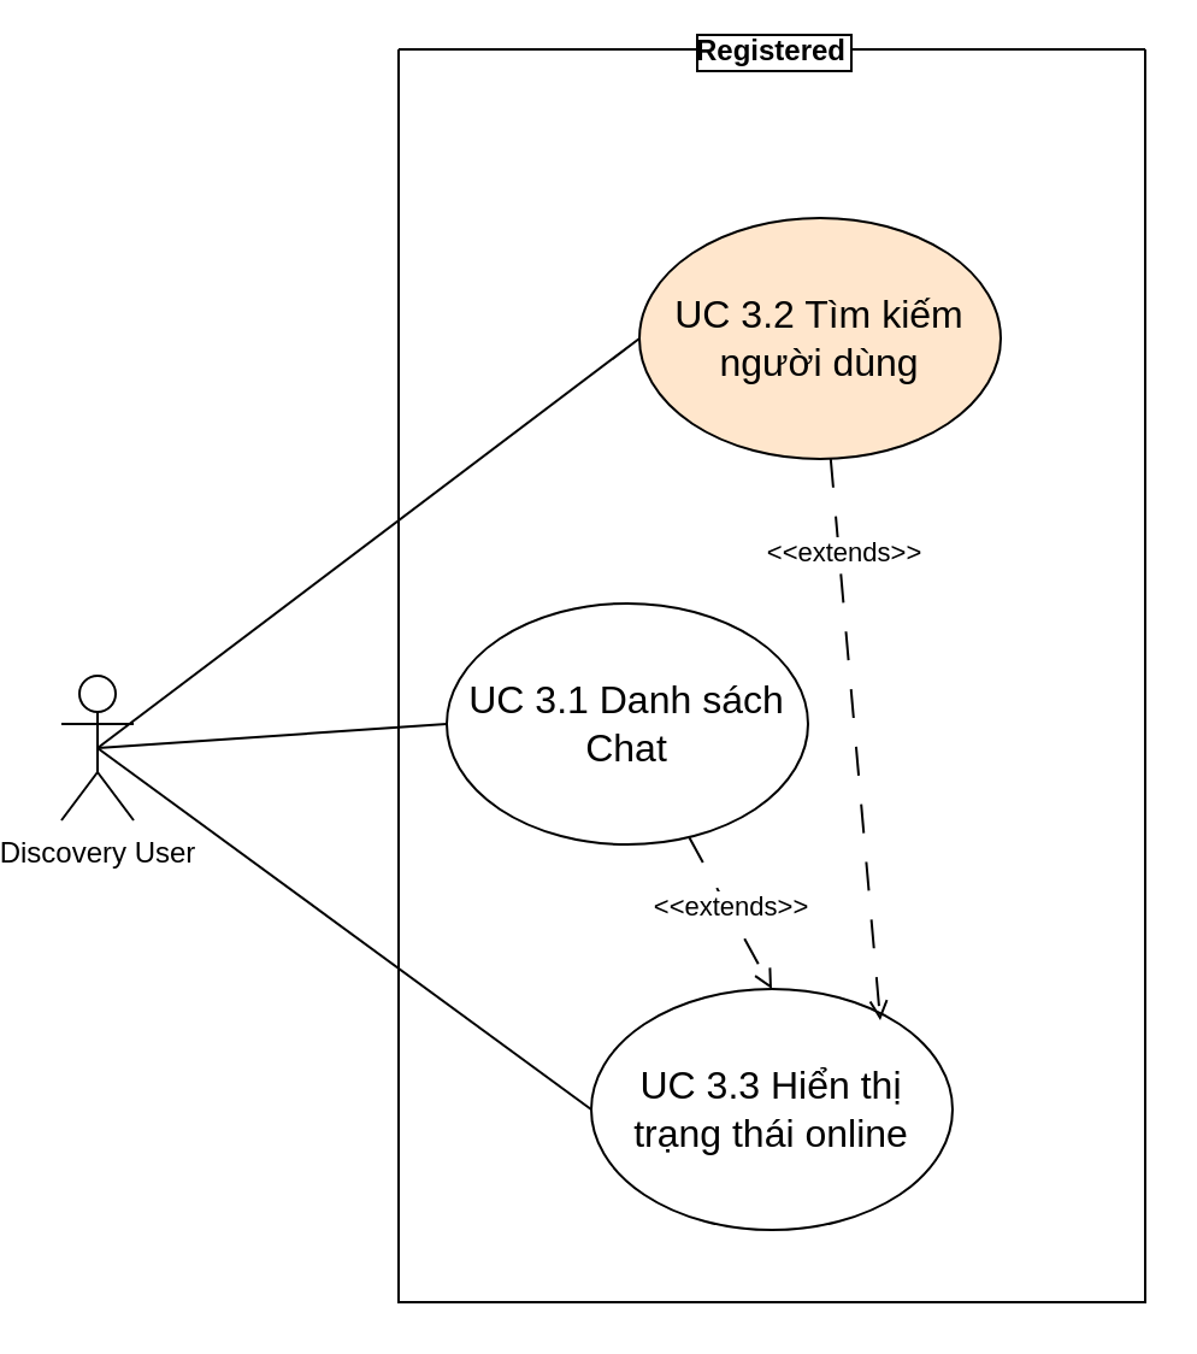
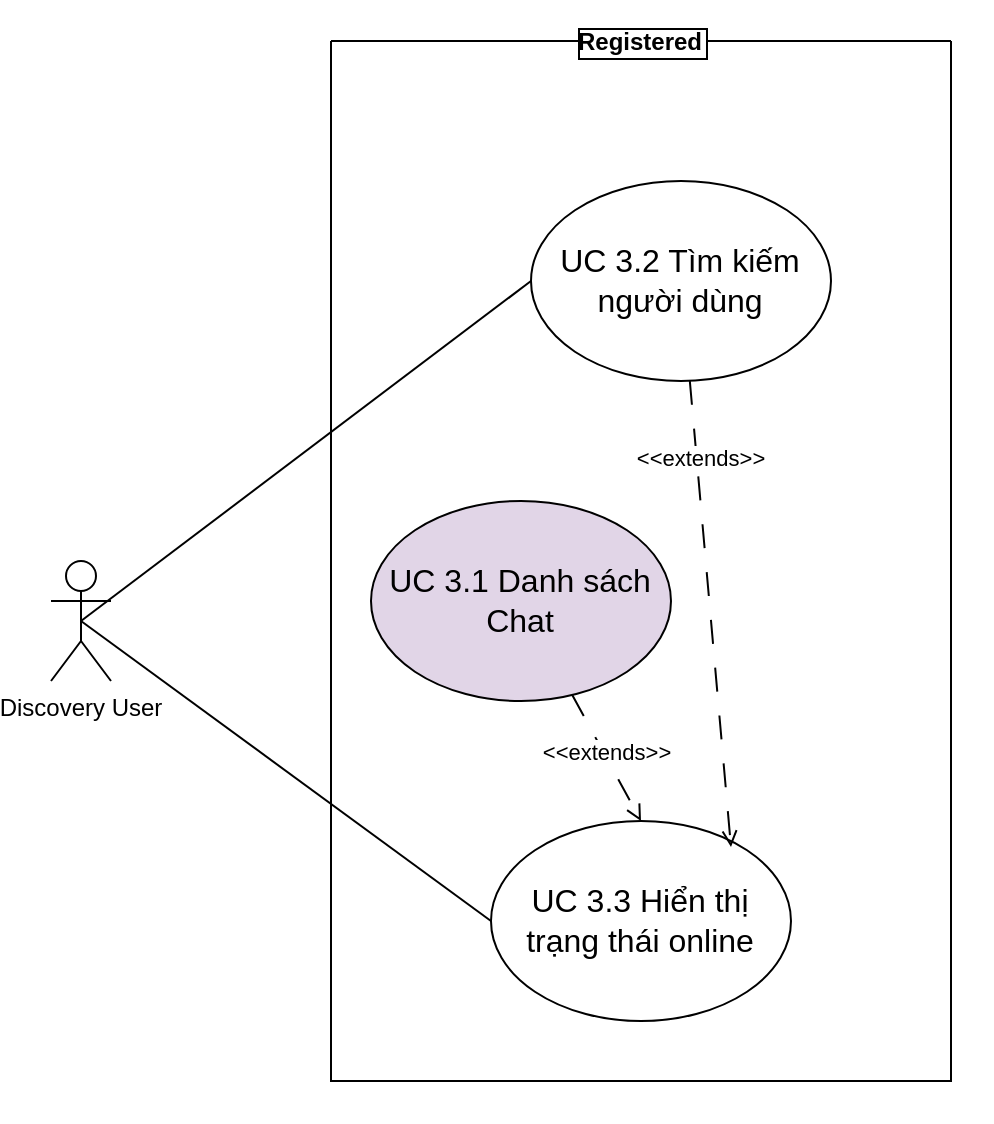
- <mxCell id="7" value="&lt;font size=&quot;3&quot;&gt;UC 3.2 Tìm kiếm người dùng&lt;/font&gt;" style="ellipse;whiteSpace=wrap;html=1;fillColor=#ffe6cc;" vertex="1" parent="6"><mxGeometry x="100" y="70" width="150" height="100" as="geometry" /></mxCell>
+ <mxCell id="7" value="&lt;font size=&quot;3&quot;&gt;UC 3.2 Tìm kiếm người dùng&lt;/font&gt;" style="ellipse;whiteSpace=wrap;html=1;" vertex="1" parent="6"><mxGeometry x="100" y="70" width="150" height="100" as="geometry" /></mxCell>
- <mxCell id="10" value="&lt;font size=&quot;3&quot;&gt;UC 3.1 Danh sách Chat&lt;/font&gt;" style="ellipse;whiteSpace=wrap;html=1;" vertex="1" parent="6"><mxGeometry x="20" y="230" width="150" height="100" as="geometry" /></mxCell>
+ <mxCell id="10" value="&lt;font size=&quot;3&quot;&gt;UC 3.1 Danh sách Chat&lt;/font&gt;" style="ellipse;whiteSpace=wrap;html=1;fillColor=#e1d5e7;" vertex="1" parent="6"><mxGeometry x="20" y="230" width="150" height="100" as="geometry" /></mxCell>
- <mxCell id="3" style="rounded=0;orthogonalLoop=1;jettySize=auto;html=1;exitX=0.5;exitY=0.5;exitDx=0;exitDy=0;exitPerimeter=0;entryX=0;entryY=0.5;entryDx=0;entryDy=0;endArrow=none;startFill=0;" edge="1" parent="1" source="5" target="10"><mxGeometry relative="1" as="geometry" /></mxCell>
